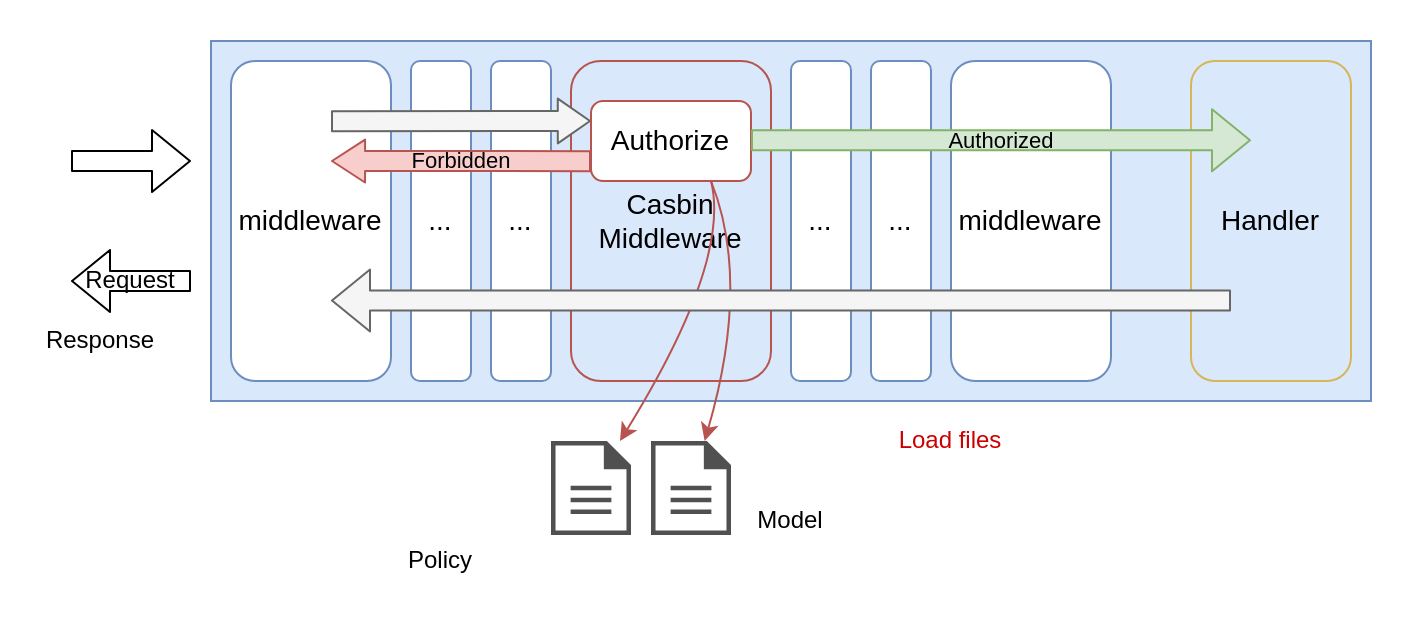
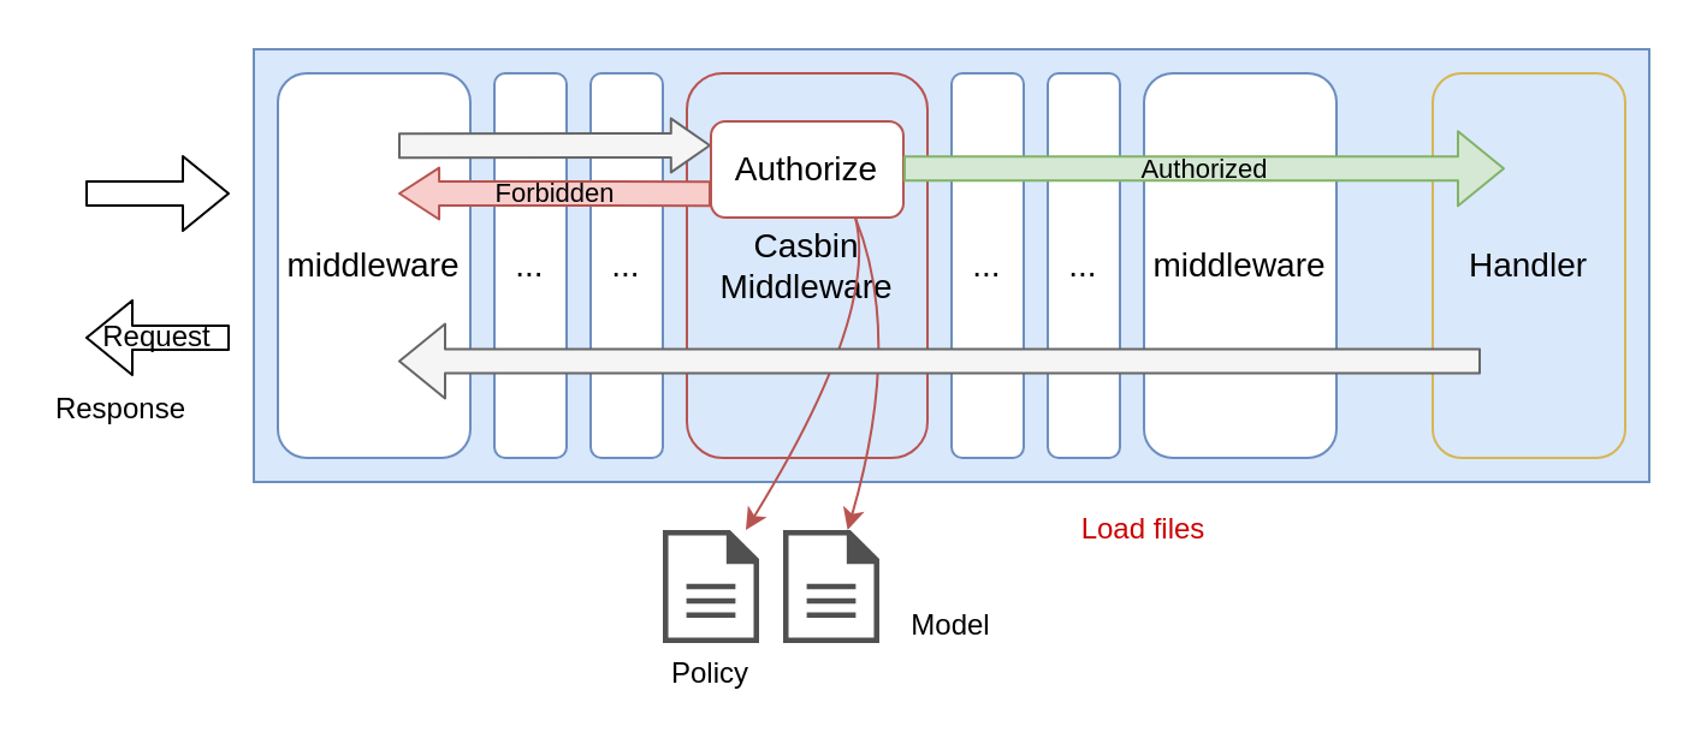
- <mxCell id="19" value="Policy" style="text;html=1;strokeColor=none;fillColor=none;align=center;verticalAlign=middle;whiteSpace=wrap;rounded=0;" parent="1" vertex="1"><mxGeometry x="200" y="270" width="40" height="20" as="geometry" /></mxCell>
+ <mxCell id="19" value="Policy" style="text;html=1;strokeColor=none;fillColor=none;align=center;verticalAlign=middle;whiteSpace=wrap;rounded=0;" parent="1" vertex="1"><mxGeometry x="275" y="270" width="40" height="20" as="geometry" /></mxCell>
